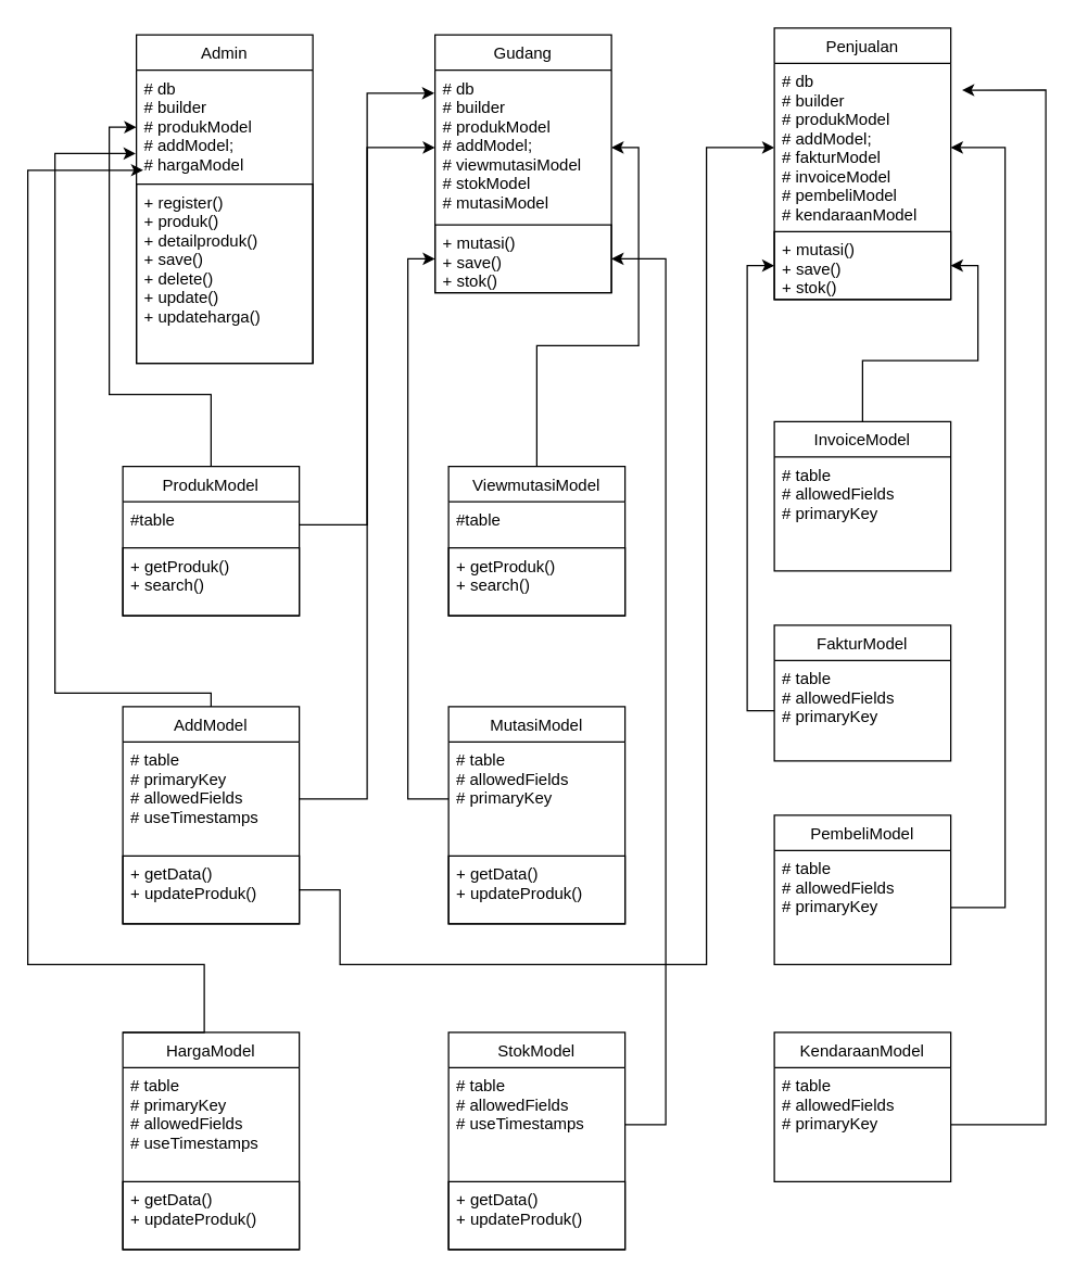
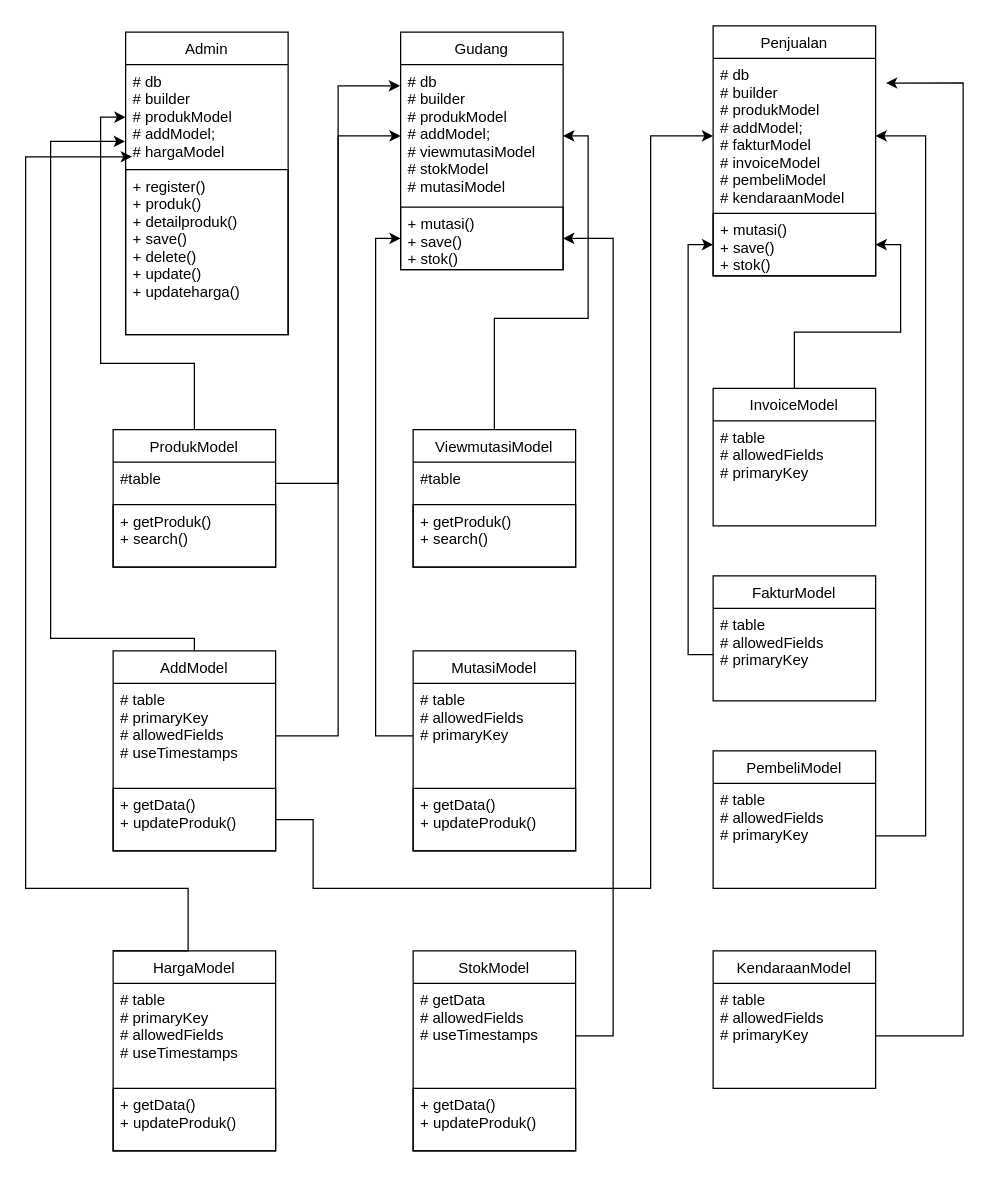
- <mxCell id="24" value="# table&#10;# allowedFields&#10;# useTimestamps" style="text;strokeColor=none;fillColor=none;align=left;verticalAlign=top;spacingLeft=4;spacingRight=4;overflow=hidden;rotatable=0;points=[[0,0.5],[1,0.5]];portConstraint=eastwest;" vertex="1" parent="23"><mxGeometry y="26" width="130" height="84" as="geometry" /></mxCell>
+ <mxCell id="24" value="# getData&#10;# allowedFields&#10;# useTimestamps" style="text;strokeColor=none;fillColor=none;align=left;verticalAlign=top;spacingLeft=4;spacingRight=4;overflow=hidden;rotatable=0;points=[[0,0.5],[1,0.5]];portConstraint=eastwest;" vertex="1" parent="23"><mxGeometry y="26" width="130" height="84" as="geometry" /></mxCell>
